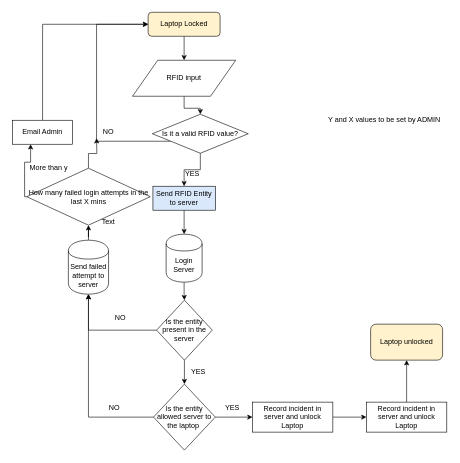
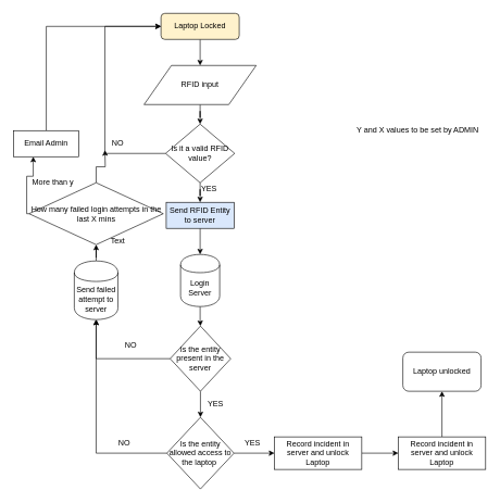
- <mxCell id="8" value="Is it a valid RFID value?" style="rhombus;whiteSpace=wrap;html=1;" vertex="1" parent="1"><mxGeometry x="253" y="190" width="160" height="65" as="geometry" /></mxCell>
+ <mxCell id="8" value="Is it a valid RFID value?" style="rhombus;whiteSpace=wrap;html=1;" vertex="1" parent="1"><mxGeometry x="253" y="190" width="106" height="90" as="geometry" /></mxCell>
- <mxCell id="34" value="Laptop unlocked" style="rounded=1;whiteSpace=wrap;html=1;fillColor=#fff2cc;" vertex="1" parent="1"><mxGeometry x="617" y="540" width="120" height="60" as="geometry" /></mxCell>
+ <mxCell id="34" value="Laptop unlocked" style="rounded=1;whiteSpace=wrap;html=1;" vertex="1" parent="1"><mxGeometry x="617" y="540" width="120" height="60" as="geometry" /></mxCell>
- <mxCell id="20" value="Is the entity allowed server to the laptop&amp;nbsp;" style="rhombus;whiteSpace=wrap;html=1;" vertex="1" parent="1"><mxGeometry x="255" y="640" width="103" height="110" as="geometry" /></mxCell>
+ <mxCell id="20" value="Is the entity allowed access to the laptop&amp;nbsp;" style="rhombus;whiteSpace=wrap;html=1;" vertex="1" parent="1"><mxGeometry x="255" y="640" width="103" height="110" as="geometry" /></mxCell>
